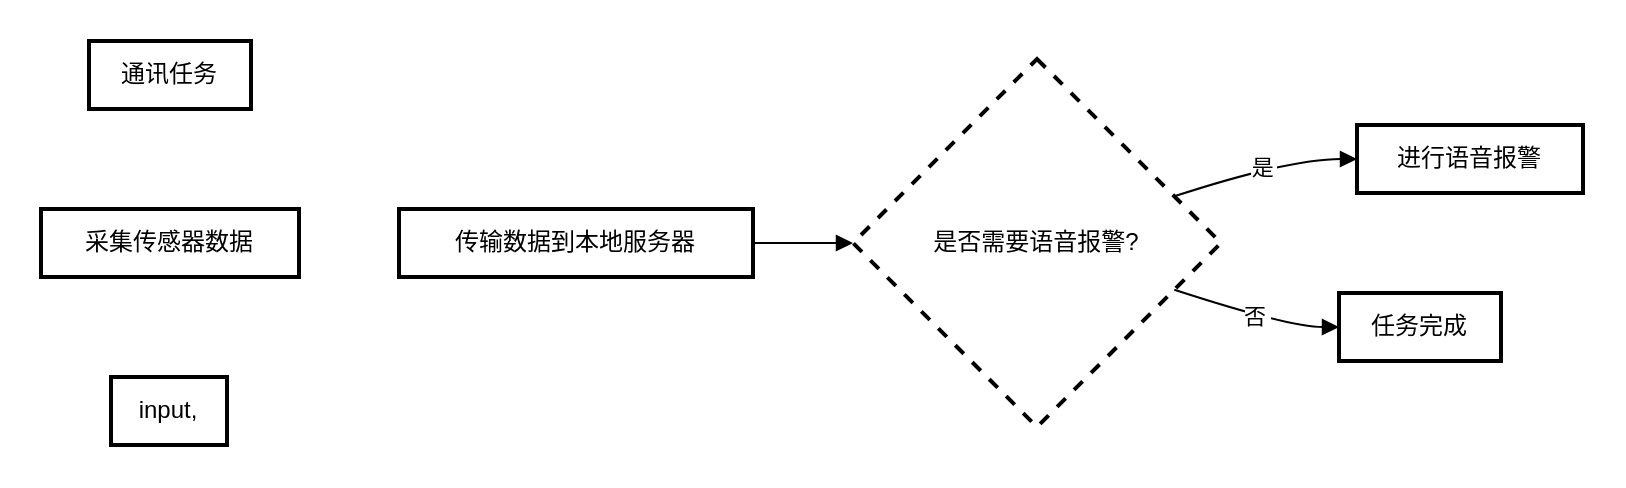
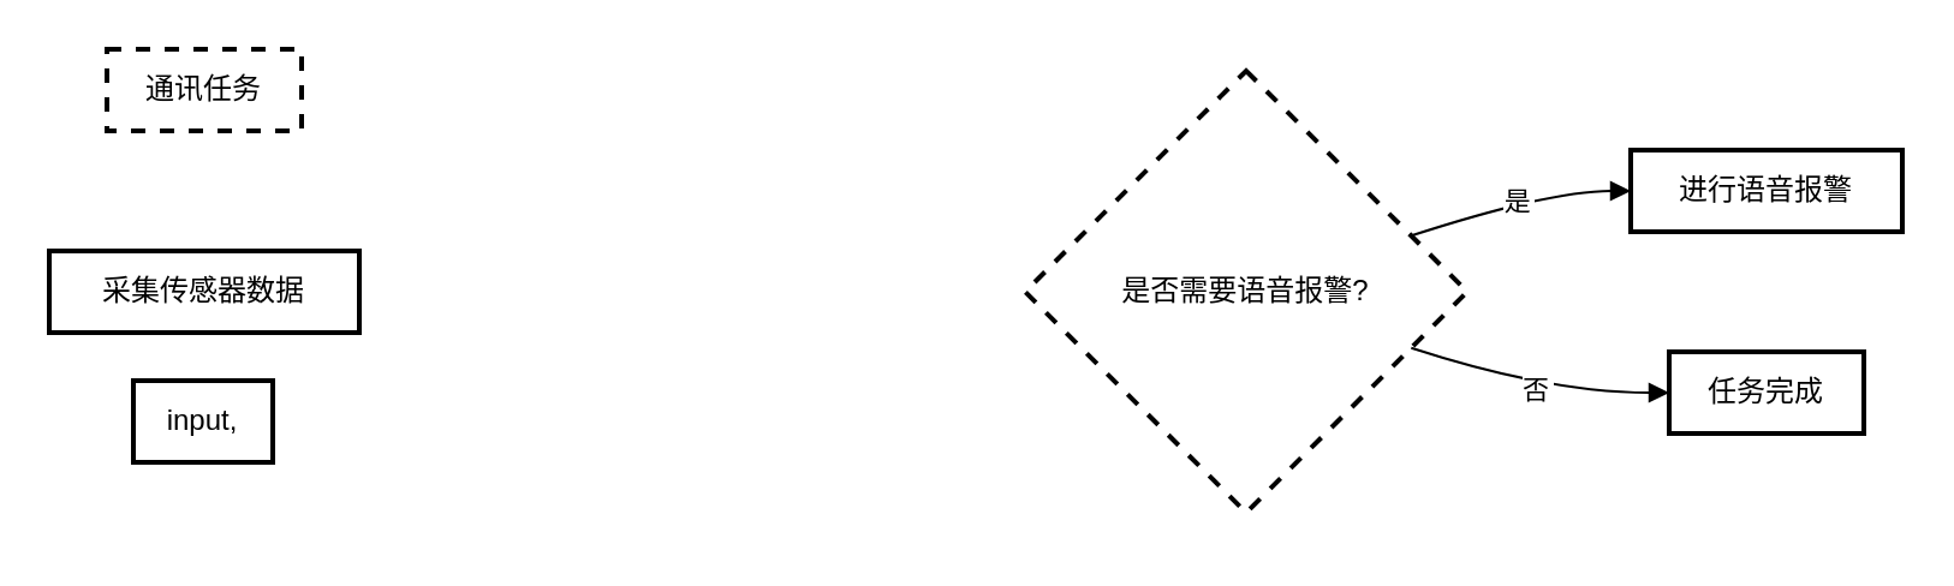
- <mxCell id="2" value="通讯任务" style="whiteSpace=wrap;strokeWidth=2;" vertex="1" parent="1"><mxGeometry x="44" width="81" height="34" as="geometry" y="20" /></mxCell>
+ <mxCell id="2" value="通讯任务" style="whiteSpace=wrap;strokeWidth=2;dashed=1;" vertex="1" parent="1"><mxGeometry x="44" width="81" height="34" as="geometry" y="20" /></mxCell>
- <mxCell id="4" value="传输数据到本地服务器" style="whiteSpace=wrap;strokeWidth=2;" vertex="1" parent="1"><mxGeometry x="199" y="104" width="177" height="34" as="geometry" /></mxCell>
- <mxCell id="9" value="" style="curved=1;startArrow=none;endArrow=block;exitX=1;exitY=0.5;entryX=0;entryY=0.5;" edge="1" parent="1" source="4" target="5"><mxGeometry relative="1" as="geometry"><Array as="points" /></mxGeometry></mxCell>
- <mxCell id="7" value="任务完成" style="whiteSpace=wrap;strokeWidth=2;" vertex="1" parent="1"><mxGeometry x="669" y="146" width="81" height="34" as="geometry" /></mxCell>
+ <mxCell id="7" value="任务完成" style="whiteSpace=wrap;strokeWidth=2;" vertex="1" parent="1"><mxGeometry x="694" y="146" width="81" height="34" as="geometry" /></mxCell>
- <mxCell id="8" value="input," style="whiteSpace=wrap;strokeWidth=2;" vertex="1" parent="1"><mxGeometry x="55" y="188" width="58" height="34" as="geometry" /></mxCell>
+ <mxCell id="8" value="input," style="whiteSpace=wrap;strokeWidth=2;" vertex="1" parent="1"><mxGeometry x="55" y="158" width="58" height="34" as="geometry" /></mxCell>
